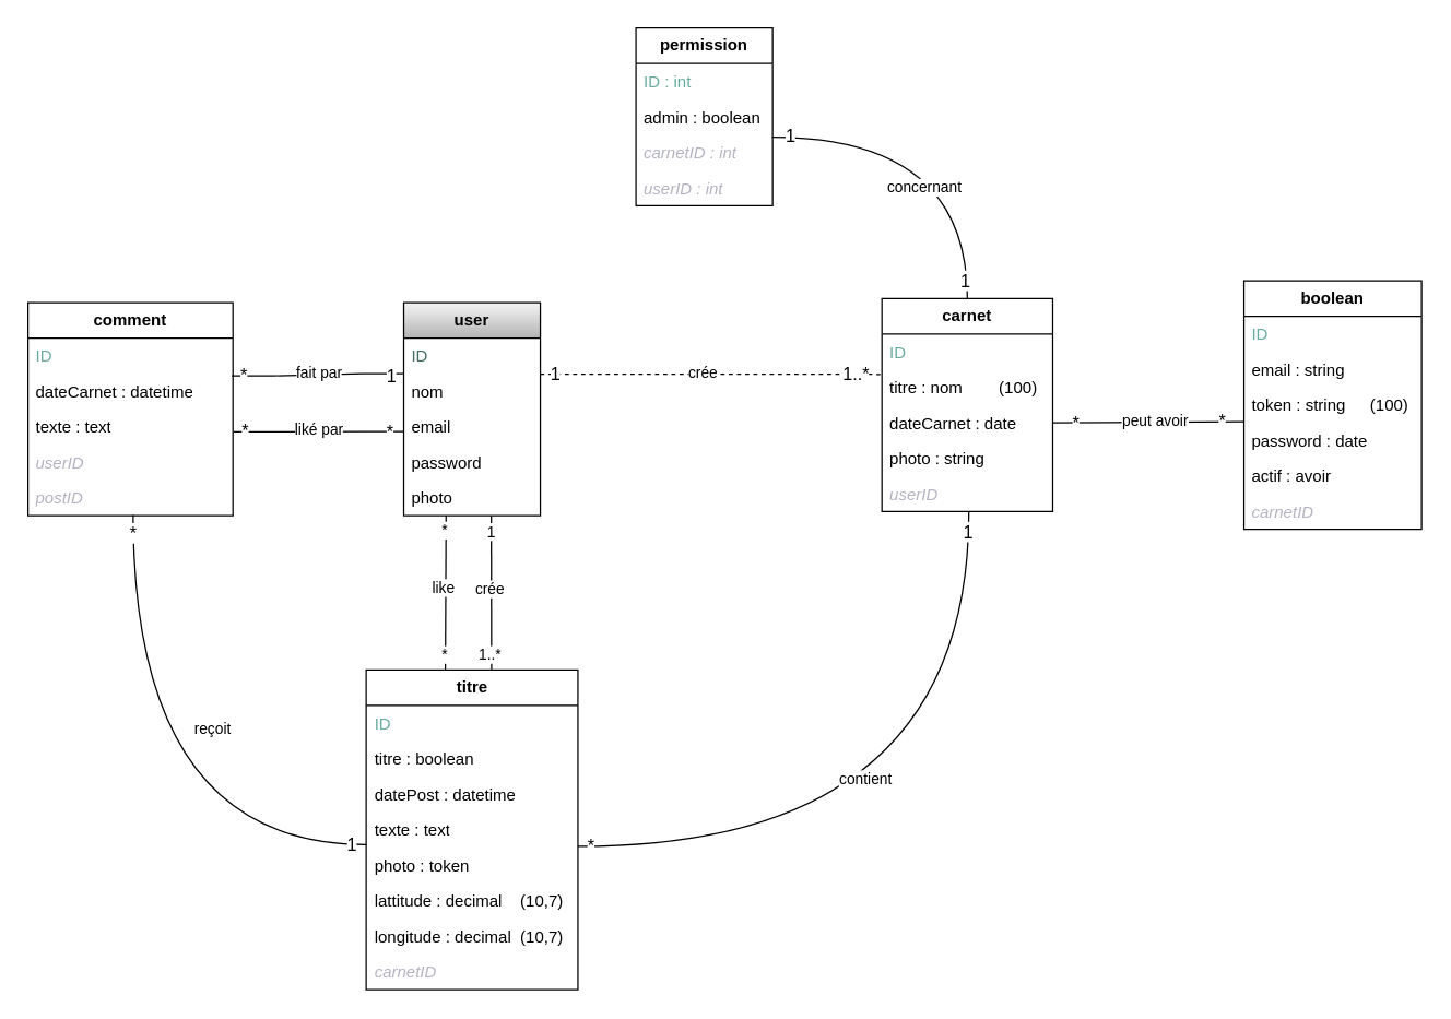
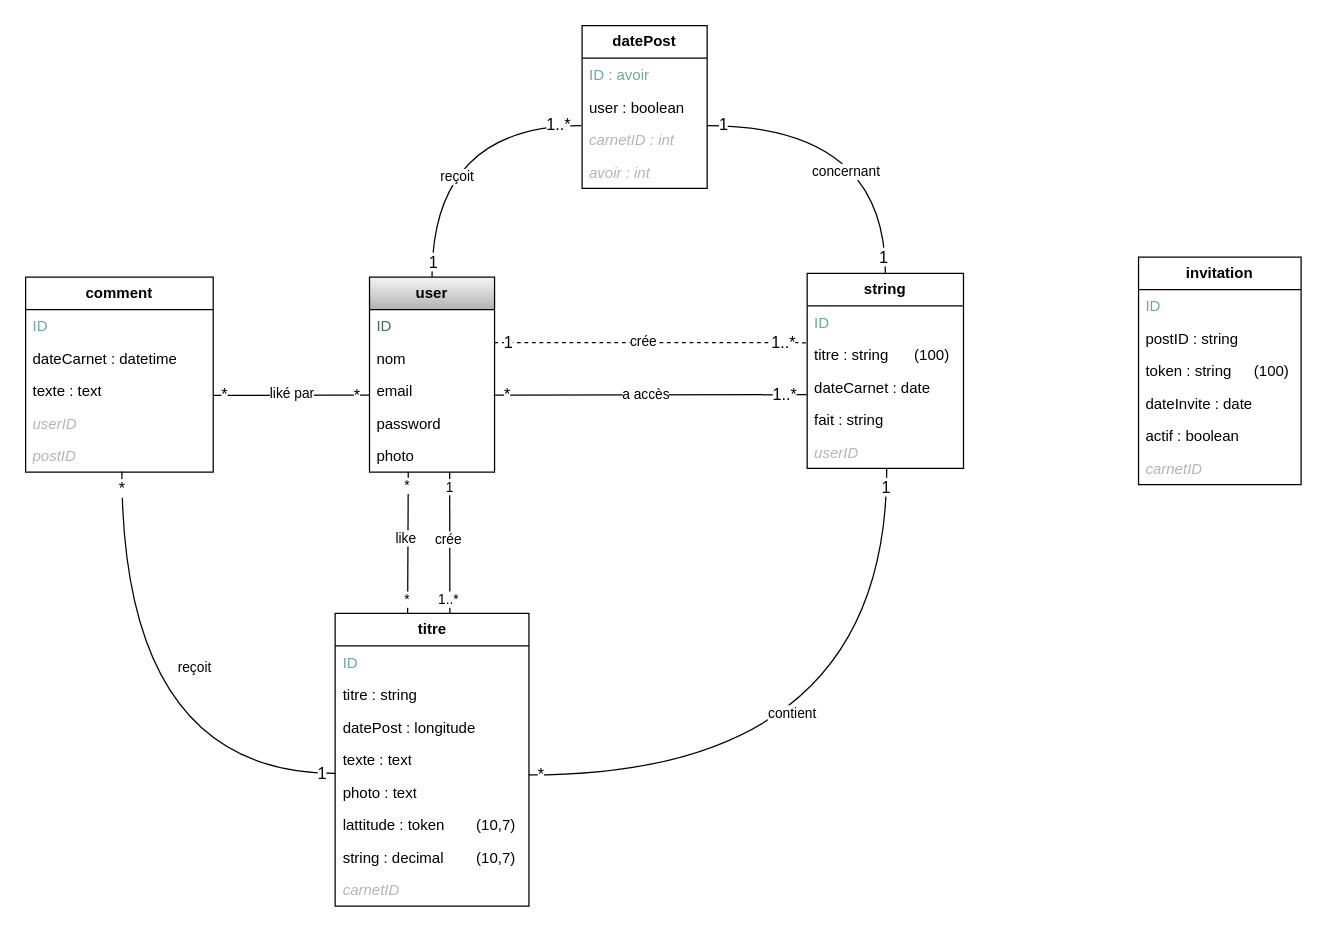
- <mxCell id="22" value="&lt;b&gt;permission&lt;/b&gt;" style="swimlane;fontStyle=0;childLayout=stackLayout;horizontal=1;startSize=26;horizontalStack=0;resizeParent=1;resizeParentMax=0;resizeLast=0;collapsible=1;marginBottom=0;whiteSpace=wrap;html=1;" parent="1" vertex="1"><mxGeometry x="465" y="20" width="100" height="130" as="geometry" /></mxCell>
+ <mxCell id="22" value="&lt;b&gt;datePost&lt;/b&gt;" style="swimlane;fontStyle=0;childLayout=stackLayout;horizontal=1;startSize=26;horizontalStack=0;resizeParent=1;resizeParentMax=0;resizeLast=0;collapsible=1;marginBottom=0;whiteSpace=wrap;html=1;" parent="1" vertex="1"><mxGeometry x="465" y="20" width="100" height="130" as="geometry" /></mxCell>
- <mxCell id="23" value="&lt;font style=&quot;color: rgb(103, 171, 159);&quot;&gt;ID : int&lt;/font&gt;" style="text;strokeColor=none;fillColor=none;align=left;verticalAlign=top;spacingLeft=4;spacingRight=4;overflow=hidden;rotatable=0;points=[[0,0.5],[1,0.5]];portConstraint=eastwest;whiteSpace=wrap;html=1;fontColor=light-dark(#B1B3EA,#EDEDED);" parent="22" vertex="1"><mxGeometry y="26" width="100" height="26" as="geometry" /></mxCell>
+ <mxCell id="23" value="&lt;font style=&quot;color: rgb(103, 171, 159);&quot;&gt;ID : avoir&lt;/font&gt;" style="text;strokeColor=none;fillColor=none;align=left;verticalAlign=top;spacingLeft=4;spacingRight=4;overflow=hidden;rotatable=0;points=[[0,0.5],[1,0.5]];portConstraint=eastwest;whiteSpace=wrap;html=1;fontColor=light-dark(#B1B3EA,#EDEDED);" parent="22" vertex="1"><mxGeometry y="26" width="100" height="26" as="geometry" /></mxCell>
- <mxCell id="24" value="&lt;span&gt;admin : boolean&lt;/span&gt;" style="text;align=left;verticalAlign=top;spacingLeft=4;spacingRight=4;overflow=hidden;rotatable=0;points=[[0,0.5],[1,0.5]];portConstraint=eastwest;whiteSpace=wrap;html=1;fontStyle=0" parent="22" vertex="1"><mxGeometry y="52" width="100" height="26" as="geometry" /></mxCell>
+ <mxCell id="24" value="&lt;span&gt;user : boolean&lt;/span&gt;" style="text;align=left;verticalAlign=top;spacingLeft=4;spacingRight=4;overflow=hidden;rotatable=0;points=[[0,0.5],[1,0.5]];portConstraint=eastwest;whiteSpace=wrap;html=1;fontStyle=0" parent="22" vertex="1"><mxGeometry y="52" width="100" height="26" as="geometry" /></mxCell>
+ <mxCell id="27" value="" style="endArrow=none;endFill=0;endSize=12;html=1;rounded=0;entryX=-0.007;entryY=0.074;entryDx=0;entryDy=0;edgeStyle=orthogonalEdgeStyle;elbow=vertical;entryPerimeter=0;curved=1;exitX=0.5;exitY=0;exitDx=0;exitDy=0;" parent="1" source="2" target="25" edge="1"><mxGeometry width="160" relative="1" as="geometry"><mxPoint x="297" y="200" as="sourcePoint" /><mxPoint x="445" y="100.002" as="targetPoint" /><Array as="points"><mxPoint x="345" y="100" /></Array></mxGeometry></mxCell>
+ <mxCell id="28" value="1..*" style="edgeLabel;html=1;align=center;verticalAlign=middle;resizable=0;points=[];fontSize=13;" parent="27" vertex="1" connectable="0"><mxGeometry x="0.817" y="1" relative="1" as="geometry"><mxPoint x="4" as="offset" /></mxGeometry></mxCell>
+ <mxCell id="29" value="reçoit" style="edgeLabel;html=1;align=center;verticalAlign=middle;resizable=0;points=[];" parent="27" vertex="1" connectable="0"><mxGeometry x="-0.242" y="-19" relative="1" as="geometry"><mxPoint y="10" as="offset" /></mxGeometry></mxCell>
+ <mxCell id="30" value="1" style="edgeLabel;html=1;align=center;verticalAlign=middle;resizable=0;points=[];fontSize=13;" parent="27" vertex="1" connectable="0"><mxGeometry x="-0.891" relative="1" as="geometry"><mxPoint as="offset" /></mxGeometry></mxCell>
- <mxCell id="26" value="&lt;i&gt;userID : int&lt;/i&gt;" style="text;strokeColor=none;fillColor=none;align=left;verticalAlign=top;spacingLeft=4;spacingRight=4;overflow=hidden;rotatable=0;points=[[0,0.5],[1,0.5]];portConstraint=eastwest;whiteSpace=wrap;html=1;fontColor=light-dark(#b3b3c1, #ededed);" parent="22" vertex="1"><mxGeometry y="104" width="100" height="26" as="geometry" /></mxCell>
+ <mxCell id="26" value="&lt;i&gt;avoir : int&lt;/i&gt;" style="text;strokeColor=none;fillColor=none;align=left;verticalAlign=top;spacingLeft=4;spacingRight=4;overflow=hidden;rotatable=0;points=[[0,0.5],[1,0.5]];portConstraint=eastwest;whiteSpace=wrap;html=1;fontColor=light-dark(#b3b3c1, #ededed);" parent="22" vertex="1"><mxGeometry y="104" width="100" height="26" as="geometry" /></mxCell>
- <mxCell id="74" value="&lt;b&gt;boolean&lt;/b&gt;" style="swimlane;fontStyle=0;childLayout=stackLayout;horizontal=1;startSize=26;fillColor=none;horizontalStack=0;resizeParent=1;resizeParentMax=0;resizeLast=0;collapsible=1;marginBottom=0;whiteSpace=wrap;html=1;" parent="1" vertex="1"><mxGeometry x="910" y="205" width="130" height="182" as="geometry" /></mxCell>
+ <mxCell id="74" value="&lt;b&gt;invitation&lt;/b&gt;" style="swimlane;fontStyle=0;childLayout=stackLayout;horizontal=1;startSize=26;fillColor=none;horizontalStack=0;resizeParent=1;resizeParentMax=0;resizeLast=0;collapsible=1;marginBottom=0;whiteSpace=wrap;html=1;" parent="1" vertex="1"><mxGeometry x="910" y="205" width="130" height="182" as="geometry" /></mxCell>
- <mxCell id="8" value="&lt;b&gt;carnet&lt;/b&gt;" style="swimlane;fontStyle=0;childLayout=stackLayout;horizontal=1;startSize=26;fillColor=none;horizontalStack=0;resizeParent=1;resizeParentMax=0;resizeLast=0;collapsible=1;marginBottom=0;whiteSpace=wrap;html=1;" parent="1" vertex="1"><mxGeometry x="645" y="218" width="125" height="156" as="geometry" /></mxCell>
+ <mxCell id="8" value="&lt;b&gt;string&lt;/b&gt;" style="swimlane;fontStyle=0;childLayout=stackLayout;horizontal=1;startSize=26;fillColor=none;horizontalStack=0;resizeParent=1;resizeParentMax=0;resizeLast=0;collapsible=1;marginBottom=0;whiteSpace=wrap;html=1;" parent="1" vertex="1"><mxGeometry x="645" y="218" width="125" height="156" as="geometry" /></mxCell>
- <mxCell id="76" value="email : string" style="text;strokeColor=none;fillColor=none;align=left;verticalAlign=top;spacingLeft=4;spacingRight=4;overflow=hidden;rotatable=0;points=[[0,0.5],[1,0.5]];portConstraint=eastwest;whiteSpace=wrap;html=1;" parent="74" vertex="1"><mxGeometry y="52" width="130" height="26" as="geometry" /></mxCell>
+ <mxCell id="76" value="postID : string" style="text;strokeColor=none;fillColor=none;align=left;verticalAlign=top;spacingLeft=4;spacingRight=4;overflow=hidden;rotatable=0;points=[[0,0.5],[1,0.5]];portConstraint=eastwest;whiteSpace=wrap;html=1;" parent="74" vertex="1"><mxGeometry y="52" width="130" height="26" as="geometry" /></mxCell>
- <mxCell id="62" value="" style="endArrow=none;endFill=0;endSize=12;html=1;rounded=0;exitX=0.994;exitY=0.064;exitDx=0;exitDy=0;entryX=-0.001;entryY=0.002;entryDx=0;entryDy=0;entryPerimeter=0;edgeStyle=entityRelationEdgeStyle;exitPerimeter=0;" parent="1" source="58" target="4" edge="1"><mxGeometry width="160" relative="1" as="geometry"><mxPoint x="45" y="271" as="sourcePoint" /><mxPoint x="246" y="271.13" as="targetPoint" /></mxGeometry></mxCell>
- <mxCell id="63" value="*" style="edgeLabel;html=1;align=center;verticalAlign=middle;resizable=0;points=[];fontSize=13;" parent="62" vertex="1" connectable="0"><mxGeometry x="-0.866" y="1" relative="1" as="geometry"><mxPoint as="offset" /></mxGeometry></mxCell>
- <mxCell id="64" value="1" style="edgeLabel;html=1;align=center;verticalAlign=middle;resizable=0;points=[];fontSize=13;" parent="62" vertex="1" connectable="0"><mxGeometry x="0.836" y="-1" relative="1" as="geometry"><mxPoint as="offset" /></mxGeometry></mxCell>
- <mxCell id="65" value="fait par" style="edgeLabel;html=1;align=center;verticalAlign=middle;resizable=0;points=[];" parent="62" vertex="1" connectable="0"><mxGeometry y="1" relative="1" as="geometry"><mxPoint as="offset" /></mxGeometry></mxCell>
- <mxCell id="10" value="titre : nom&lt;span style=&quot;white-space: pre;&quot;&gt;&#09;&lt;/span&gt;(100)" style="text;strokeColor=none;fillColor=none;align=left;verticalAlign=top;spacingLeft=4;spacingRight=4;overflow=hidden;rotatable=0;points=[[0,0.5],[1,0.5]];portConstraint=eastwest;whiteSpace=wrap;html=1;" parent="8" vertex="1"><mxGeometry y="52" width="125" height="26" as="geometry" /></mxCell>
+ <mxCell id="10" value="titre : string&lt;span style=&quot;white-space: pre;&quot;&gt;&#09;&lt;/span&gt;(100)" style="text;strokeColor=none;fillColor=none;align=left;verticalAlign=top;spacingLeft=4;spacingRight=4;overflow=hidden;rotatable=0;points=[[0,0.5],[1,0.5]];portConstraint=eastwest;whiteSpace=wrap;html=1;" parent="8" vertex="1"><mxGeometry y="52" width="125" height="26" as="geometry" /></mxCell>
- <mxCell id="81" value="" style="endArrow=none;endFill=0;endSize=12;html=1;rounded=0;exitX=1;exitY=0.5;exitDx=0;exitDy=0;entryX=-0.001;entryY=0.967;entryDx=0;entryDy=0;entryPerimeter=0;" parent="1" source="11" target="77" edge="1"><mxGeometry width="160" relative="1" as="geometry"><mxPoint x="775" y="501" as="sourcePoint" /><mxPoint x="1087" y="502.254" as="targetPoint" /></mxGeometry></mxCell>
- <mxCell id="82" value="*" style="edgeLabel;html=1;align=center;verticalAlign=middle;resizable=0;points=[];fontSize=13;" parent="81" vertex="1" connectable="0"><mxGeometry x="-0.867" y="-1" relative="1" as="geometry"><mxPoint x="7" y="-1" as="offset" /></mxGeometry></mxCell>
- <mxCell id="83" value="*" style="edgeLabel;html=1;align=center;verticalAlign=middle;resizable=0;points=[];fontSize=13;" parent="81" vertex="1" connectable="0"><mxGeometry x="0.825" y="-2" relative="1" as="geometry"><mxPoint x="-5" y="-3" as="offset" /></mxGeometry></mxCell>
- <mxCell id="84" value="peut avoir" style="edgeLabel;html=1;align=center;verticalAlign=middle;resizable=0;points=[];" parent="81" vertex="1" connectable="0"><mxGeometry x="-0.054" y="1" relative="1" as="geometry"><mxPoint x="9" as="offset" /></mxGeometry></mxCell>
+ <mxCell id="18" value="" style="endArrow=none;endFill=0;endSize=12;html=1;rounded=0;strokeColor=light-dark(#000000, #2b82da);exitX=0.993;exitY=0.635;exitDx=0;exitDy=0;exitPerimeter=0;entryX=-0.003;entryY=0.733;entryDx=0;entryDy=0;entryPerimeter=0;" parent="1" source="5" target="11" edge="1"><mxGeometry width="160" relative="1" as="geometry"><mxPoint x="395" y="310" as="sourcePoint" /><mxPoint x="625" y="315" as="targetPoint" /></mxGeometry></mxCell>
+ <mxCell id="19" value="*" style="edgeLabel;html=1;align=center;verticalAlign=middle;resizable=0;points=[];fontSize=13;" parent="18" vertex="1" connectable="0"><mxGeometry x="-0.867" y="-1" relative="1" as="geometry"><mxPoint x="-7" y="-2" as="offset" /></mxGeometry></mxCell>
+ <mxCell id="20" value="1..*" style="edgeLabel;html=1;align=center;verticalAlign=middle;resizable=0;points=[];fontSize=13;" parent="18" vertex="1" connectable="0"><mxGeometry x="0.825" y="-2" relative="1" as="geometry"><mxPoint x="4" y="-3" as="offset" /></mxGeometry></mxCell>
+ <mxCell id="21" value="a accès" style="edgeLabel;html=1;align=center;verticalAlign=middle;resizable=0;points=[];" parent="18" vertex="1" connectable="0"><mxGeometry x="-0.035" y="1" relative="1" as="geometry"><mxPoint as="offset" /></mxGeometry></mxCell>
- <mxCell id="78" value="password : date" style="text;strokeColor=none;fillColor=none;align=left;verticalAlign=top;spacingLeft=4;spacingRight=4;overflow=hidden;rotatable=0;points=[[0,0.5],[1,0.5]];portConstraint=eastwest;whiteSpace=wrap;html=1;" parent="74" vertex="1"><mxGeometry y="104" width="130" height="26" as="geometry" /></mxCell>
+ <mxCell id="78" value="dateInvite : date" style="text;strokeColor=none;fillColor=none;align=left;verticalAlign=top;spacingLeft=4;spacingRight=4;overflow=hidden;rotatable=0;points=[[0,0.5],[1,0.5]];portConstraint=eastwest;whiteSpace=wrap;html=1;" parent="74" vertex="1"><mxGeometry y="104" width="130" height="26" as="geometry" /></mxCell>
- <mxCell id="12" value="photo : string" style="text;strokeColor=none;fillColor=none;align=left;verticalAlign=top;spacingLeft=4;spacingRight=4;overflow=hidden;rotatable=0;points=[[0,0.5],[1,0.5]];portConstraint=eastwest;whiteSpace=wrap;html=1;" parent="8" vertex="1"><mxGeometry y="104" width="125" height="26" as="geometry" /></mxCell>
+ <mxCell id="12" value="fait : string" style="text;strokeColor=none;fillColor=none;align=left;verticalAlign=top;spacingLeft=4;spacingRight=4;overflow=hidden;rotatable=0;points=[[0,0.5],[1,0.5]];portConstraint=eastwest;whiteSpace=wrap;html=1;" parent="8" vertex="1"><mxGeometry y="104" width="125" height="26" as="geometry" /></mxCell>
- <mxCell id="79" value="actif : avoir" style="text;strokeColor=none;fillColor=none;align=left;verticalAlign=top;spacingLeft=4;spacingRight=4;overflow=hidden;rotatable=0;points=[[0,0.5],[1,0.5]];portConstraint=eastwest;whiteSpace=wrap;html=1;" parent="74" vertex="1"><mxGeometry y="130" width="130" height="26" as="geometry" /></mxCell>
+ <mxCell id="79" value="actif : boolean" style="text;strokeColor=none;fillColor=none;align=left;verticalAlign=top;spacingLeft=4;spacingRight=4;overflow=hidden;rotatable=0;points=[[0,0.5],[1,0.5]];portConstraint=eastwest;whiteSpace=wrap;html=1;" parent="74" vertex="1"><mxGeometry y="130" width="130" height="26" as="geometry" /></mxCell>
- <mxCell id="37" value="titre : boolean" style="text;strokeColor=none;fillColor=none;align=left;verticalAlign=top;spacingLeft=4;spacingRight=4;overflow=hidden;rotatable=0;points=[[0,0.5],[1,0.5]];portConstraint=eastwest;whiteSpace=wrap;html=1;" parent="35" vertex="1"><mxGeometry y="52" width="155" height="26" as="geometry" /></mxCell>
+ <mxCell id="37" value="titre : string" style="text;strokeColor=none;fillColor=none;align=left;verticalAlign=top;spacingLeft=4;spacingRight=4;overflow=hidden;rotatable=0;points=[[0,0.5],[1,0.5]];portConstraint=eastwest;whiteSpace=wrap;html=1;" parent="35" vertex="1"><mxGeometry y="52" width="155" height="26" as="geometry" /></mxCell>
- <mxCell id="38" value="datePost : datetime" style="text;strokeColor=none;fillColor=none;align=left;verticalAlign=top;spacingLeft=4;spacingRight=4;overflow=hidden;rotatable=0;points=[[0,0.5],[1,0.5]];portConstraint=eastwest;whiteSpace=wrap;html=1;" parent="35" vertex="1"><mxGeometry y="78" width="155" height="26" as="geometry" /></mxCell>
+ <mxCell id="38" value="datePost : longitude" style="text;strokeColor=none;fillColor=none;align=left;verticalAlign=top;spacingLeft=4;spacingRight=4;overflow=hidden;rotatable=0;points=[[0,0.5],[1,0.5]];portConstraint=eastwest;whiteSpace=wrap;html=1;" parent="35" vertex="1"><mxGeometry y="78" width="155" height="26" as="geometry" /></mxCell>
- <mxCell id="40" value="photo : token" style="text;strokeColor=none;fillColor=none;align=left;verticalAlign=top;spacingLeft=4;spacingRight=4;overflow=hidden;rotatable=0;points=[[0,0.5],[1,0.5]];portConstraint=eastwest;whiteSpace=wrap;html=1;" parent="35" vertex="1"><mxGeometry y="130" width="155" height="26" as="geometry" /></mxCell>
+ <mxCell id="40" value="photo : text" style="text;strokeColor=none;fillColor=none;align=left;verticalAlign=top;spacingLeft=4;spacingRight=4;overflow=hidden;rotatable=0;points=[[0,0.5],[1,0.5]];portConstraint=eastwest;whiteSpace=wrap;html=1;" parent="35" vertex="1"><mxGeometry y="130" width="155" height="26" as="geometry" /></mxCell>
- <mxCell id="41" value="lattitude : decimal&lt;span style=&quot;white-space: pre;&quot;&gt;&#09;&lt;/span&gt;(10,7)" style="text;strokeColor=none;fillColor=none;align=left;verticalAlign=top;spacingLeft=4;spacingRight=4;overflow=hidden;rotatable=0;points=[[0,0.5],[1,0.5]];portConstraint=eastwest;whiteSpace=wrap;html=1;" parent="35" vertex="1"><mxGeometry y="156" width="155" height="26" as="geometry" /></mxCell>
+ <mxCell id="41" value="lattitude : token&lt;span style=&quot;white-space: pre;&quot;&gt;&#09;&lt;/span&gt;(10,7)" style="text;strokeColor=none;fillColor=none;align=left;verticalAlign=top;spacingLeft=4;spacingRight=4;overflow=hidden;rotatable=0;points=[[0,0.5],[1,0.5]];portConstraint=eastwest;whiteSpace=wrap;html=1;" parent="35" vertex="1"><mxGeometry y="156" width="155" height="26" as="geometry" /></mxCell>
- <mxCell id="42" value="longitude : decimal&lt;span style=&quot;white-space: pre;&quot;&gt;&#09;&lt;/span&gt;(10,7)" style="text;strokeColor=none;fillColor=none;align=left;verticalAlign=top;spacingLeft=4;spacingRight=4;overflow=hidden;rotatable=0;points=[[0,0.5],[1,0.5]];portConstraint=eastwest;whiteSpace=wrap;html=1;" parent="35" vertex="1"><mxGeometry y="182" width="155" height="26" as="geometry" /></mxCell>
+ <mxCell id="42" value="string : decimal&lt;span style=&quot;white-space: pre;&quot;&gt;&#09;&lt;/span&gt;(10,7)" style="text;strokeColor=none;fillColor=none;align=left;verticalAlign=top;spacingLeft=4;spacingRight=4;overflow=hidden;rotatable=0;points=[[0,0.5],[1,0.5]];portConstraint=eastwest;whiteSpace=wrap;html=1;" parent="35" vertex="1"><mxGeometry y="182" width="155" height="26" as="geometry" /></mxCell>
